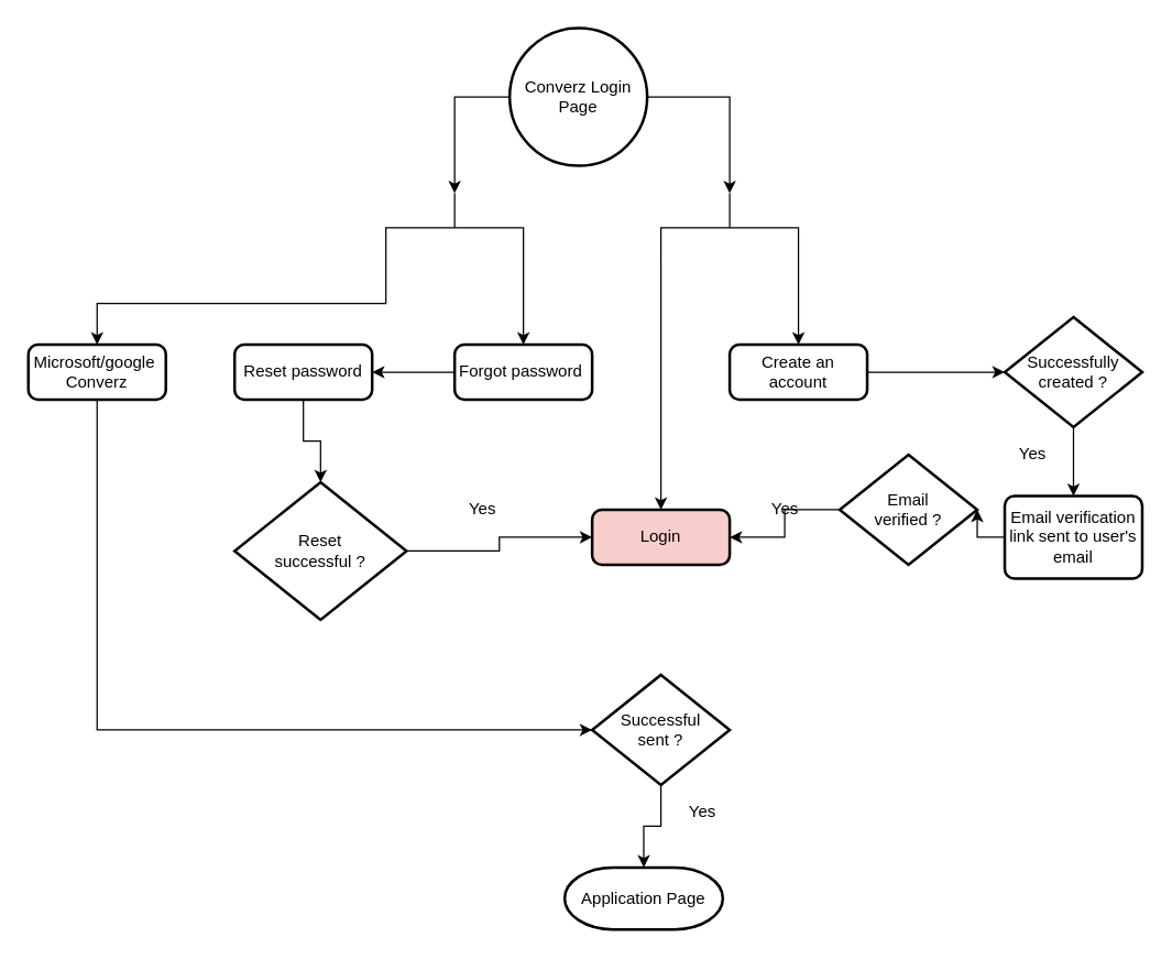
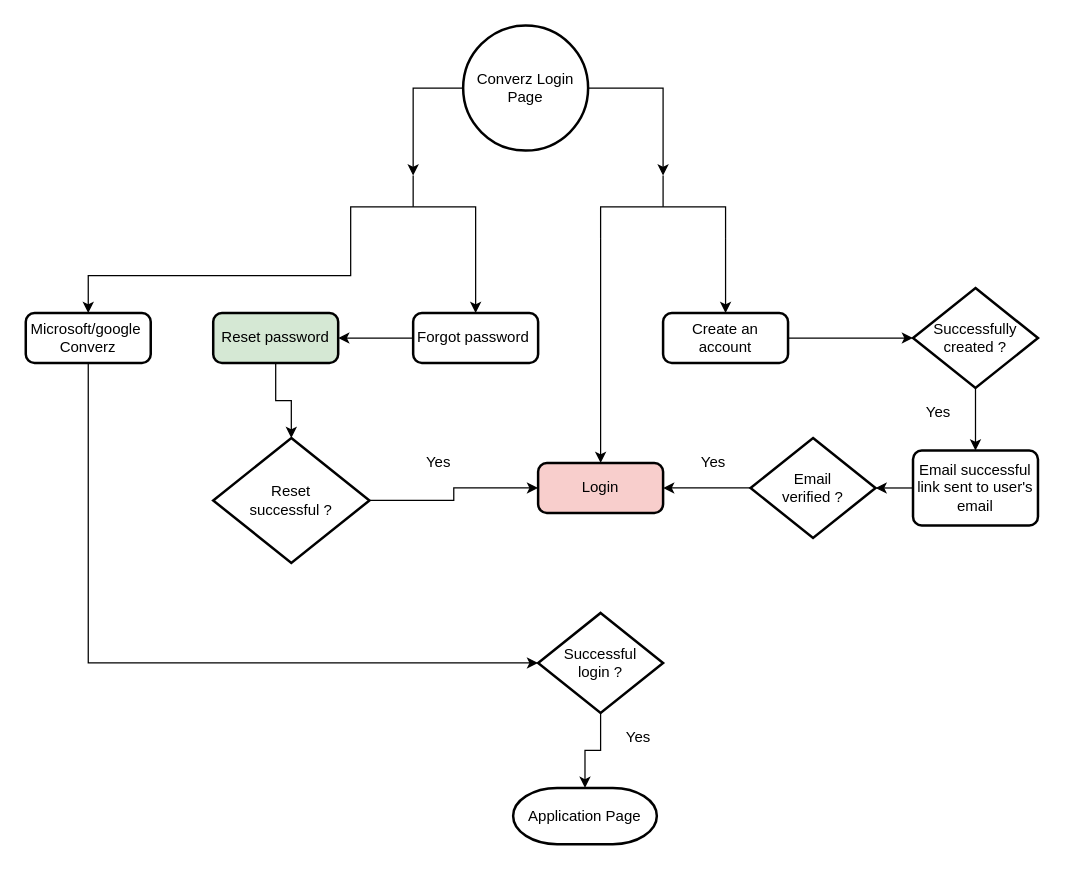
- <mxCell id="23" value="Reset password" style="rounded=1;whiteSpace=wrap;html=1;absoluteArcSize=1;arcSize=14;strokeWidth=2;" vertex="1" parent="1"><mxGeometry x="170" y="250" width="100" height="40" as="geometry" /></mxCell>
+ <mxCell id="23" value="Reset password" style="rounded=1;whiteSpace=wrap;html=1;absoluteArcSize=1;arcSize=14;strokeWidth=2;fillColor=#d5e8d4;" vertex="1" parent="1"><mxGeometry x="170" y="250" width="100" height="40" as="geometry" /></mxCell>
- <mxCell id="18" value="Email &lt;br&gt;verified ?" style="strokeWidth=2;html=1;shape=mxgraph.flowchart.decision;whiteSpace=wrap;" vertex="1" parent="1"><mxGeometry x="610" y="330" width="100" height="80" as="geometry" /></mxCell>
+ <mxCell id="18" value="Email &lt;br&gt;verified ?" style="strokeWidth=2;html=1;shape=mxgraph.flowchart.decision;whiteSpace=wrap;" vertex="1" parent="1"><mxGeometry x="600" y="350" width="100" height="80" as="geometry" /></mxCell>
- <mxCell id="13" value="&lt;span&gt;Email verification link sent to user's email&lt;/span&gt;" style="rounded=1;whiteSpace=wrap;html=1;absoluteArcSize=1;arcSize=14;strokeWidth=2;" vertex="1" parent="1"><mxGeometry x="730" y="360" width="100" height="60" as="geometry" /></mxCell>
+ <mxCell id="13" value="&lt;span&gt;Email successful link sent to user's email&lt;/span&gt;" style="rounded=1;whiteSpace=wrap;html=1;absoluteArcSize=1;arcSize=14;strokeWidth=2;" vertex="1" parent="1"><mxGeometry x="730" y="360" width="100" height="60" as="geometry" /></mxCell>
- <mxCell id="8" value="Successful &lt;br&gt;sent ?" style="strokeWidth=2;html=1;shape=mxgraph.flowchart.decision;whiteSpace=wrap;" vertex="1" parent="1"><mxGeometry x="430" y="490" width="100" height="80" as="geometry" /></mxCell>
+ <mxCell id="8" value="Successful &lt;br&gt;login ?" style="strokeWidth=2;html=1;shape=mxgraph.flowchart.decision;whiteSpace=wrap;" vertex="1" parent="1"><mxGeometry x="430" y="490" width="100" height="80" as="geometry" /></mxCell>
